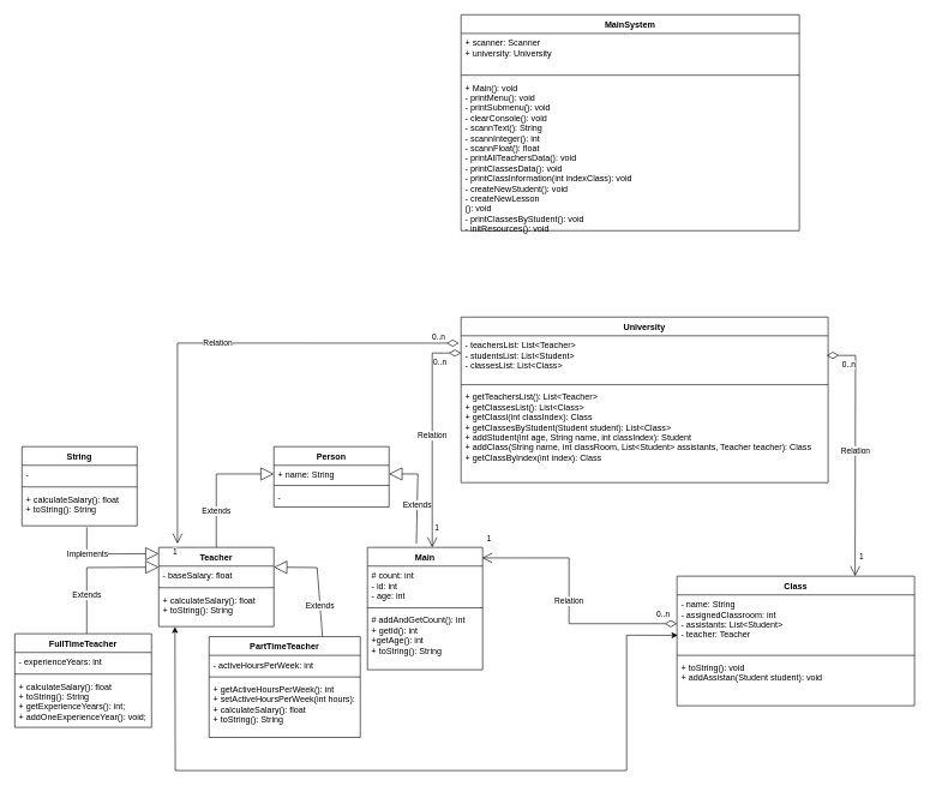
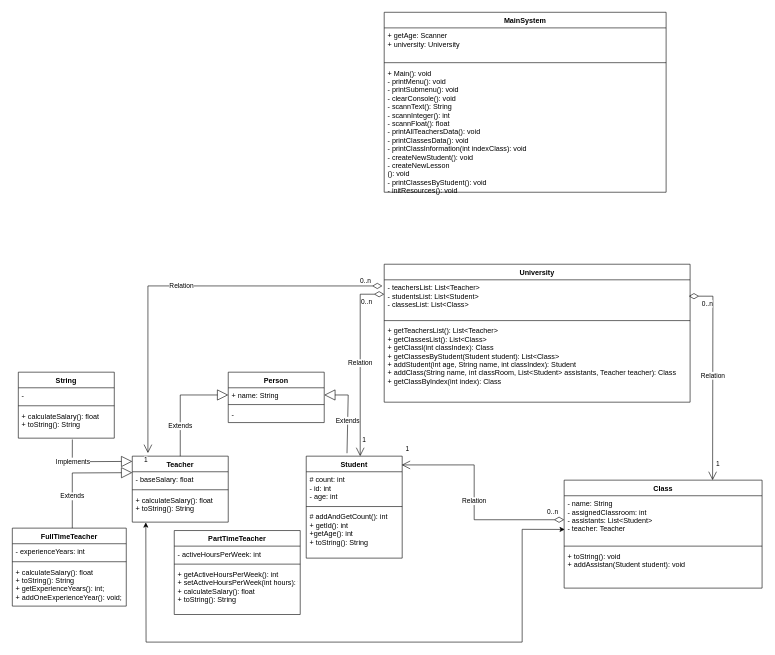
- <mxCell id="44" value="+ scanner: Scanner&#10;+ university: University" style="text;strokeColor=none;fillColor=none;align=left;verticalAlign=top;spacingLeft=4;spacingRight=4;overflow=hidden;rotatable=0;points=[[0,0.5],[1,0.5]];portConstraint=eastwest;" parent="43" vertex="1"><mxGeometry y="26" width="470" height="54" as="geometry" /></mxCell>
+ <mxCell id="44" value="+ getAge: Scanner&#10;+ university: University" style="text;strokeColor=none;fillColor=none;align=left;verticalAlign=top;spacingLeft=4;spacingRight=4;overflow=hidden;rotatable=0;points=[[0,0.5],[1,0.5]];portConstraint=eastwest;" parent="43" vertex="1"><mxGeometry y="26" width="470" height="54" as="geometry" /></mxCell>
- <mxCell id="14" value="Main" style="swimlane;fontStyle=1;align=center;verticalAlign=top;childLayout=stackLayout;horizontal=1;startSize=26;horizontalStack=0;resizeParent=1;resizeParentMax=0;resizeLast=0;collapsible=1;marginBottom=0;" parent="1" vertex="1"><mxGeometry x="510" y="760" width="160" height="170" as="geometry" /></mxCell>
+ <mxCell id="14" value="Student" style="swimlane;fontStyle=1;align=center;verticalAlign=top;childLayout=stackLayout;horizontal=1;startSize=26;horizontalStack=0;resizeParent=1;resizeParentMax=0;resizeLast=0;collapsible=1;marginBottom=0;" parent="1" vertex="1"><mxGeometry x="510" y="760" width="160" height="170" as="geometry" /></mxCell>
- <mxCell id="42" value="Extends" style="endArrow=block;endSize=16;endFill=0;html=1;rounded=0;entryX=1;entryY=0.25;entryDx=0;entryDy=0;exitX=0.75;exitY=0;exitDx=0;exitDy=0;" parent="1" source="38" target="6" edge="1"><mxGeometry x="-0.451" width="160" relative="1" as="geometry"><mxPoint x="130" y="890" as="sourcePoint" /><mxPoint y="791.5" as="targetPoint" x="230" /><Array as="points"><mxPoint x="440" y="788" /></Array><mxPoint as="offset" /></mxGeometry></mxCell>
